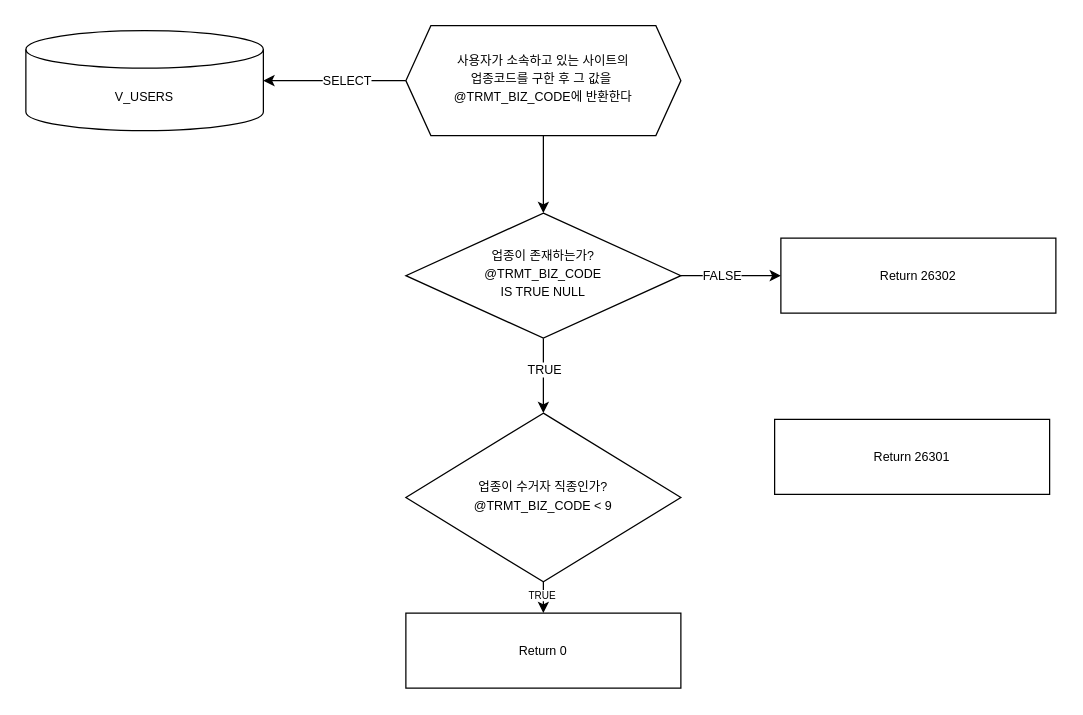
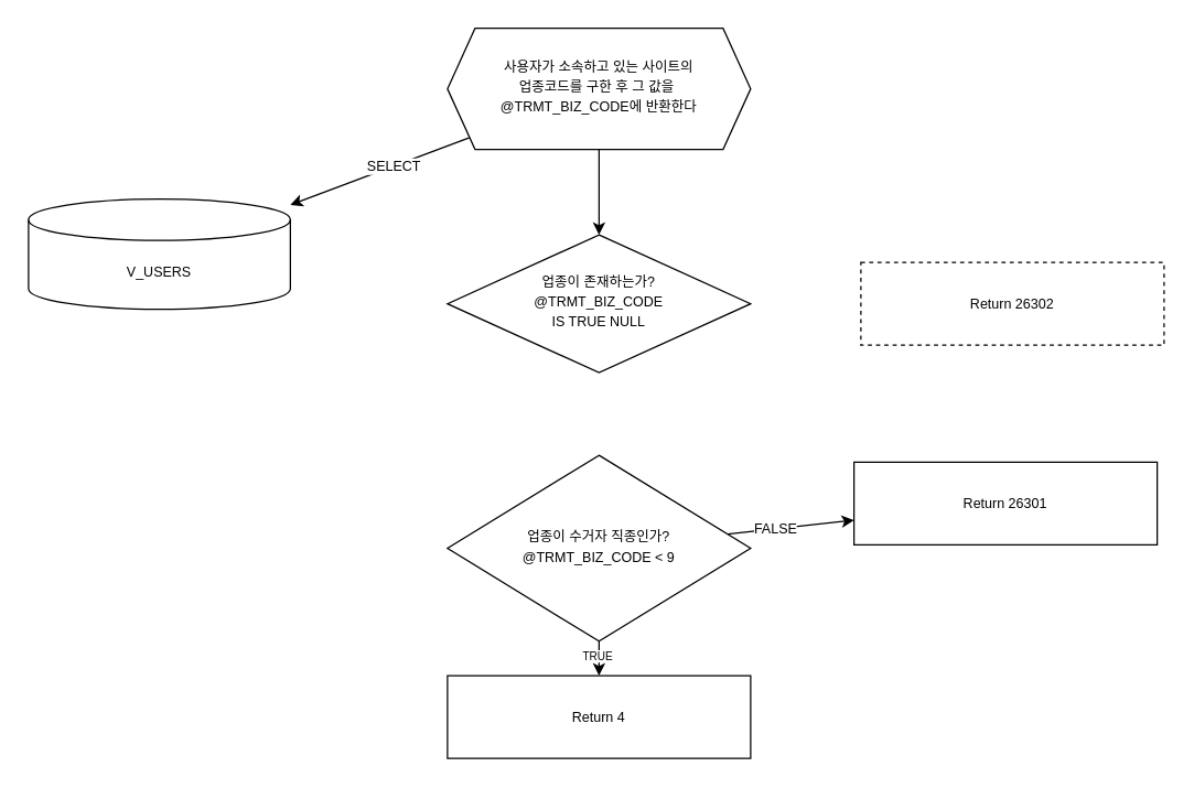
- <mxCell id="13" value="&lt;font style=&quot;font-size: 10px&quot;&gt;V_USERS&lt;/font&gt;" style="shape=cylinder3;whiteSpace=wrap;html=1;boundedLbl=1;backgroundOutline=1;size=15;" vertex="1" parent="1"><mxGeometry x="20" y="24" width="190" height="80" as="geometry" /></mxCell>
+ <mxCell id="13" value="&lt;font style=&quot;font-size: 10px&quot;&gt;V_USERS&lt;/font&gt;" style="shape=cylinder3;whiteSpace=wrap;html=1;boundedLbl=1;backgroundOutline=1;size=15;" vertex="1" parent="1"><mxGeometry x="20" y="144" width="190" height="80" as="geometry" /></mxCell>
- <mxCell id="14" value="" style="edgeStyle=none;html=1;fontSize=10;" edge="1" parent="1" source="16" target="18"><mxGeometry relative="1" as="geometry" /></mxCell>
- <mxCell id="15" value="FALSE" style="edgeLabel;html=1;align=center;verticalAlign=middle;resizable=0;points=[];fontSize=10;" vertex="1" connectable="0" parent="14"><mxGeometry x="-0.204" y="1" relative="1" as="geometry"><mxPoint as="offset" /></mxGeometry></mxCell>
- <mxCell id="18" value="Return 26302" style="rounded=0;whiteSpace=wrap;html=1;fontSize=10;" vertex="1" parent="1"><mxGeometry x="624" y="190" width="220" height="60" as="geometry" /></mxCell>
+ <mxCell id="18" value="Return 26302" style="rounded=0;whiteSpace=wrap;html=1;fontSize=10;dashed=1;" vertex="1" parent="1"><mxGeometry x="624" y="190" width="220" height="60" as="geometry" /></mxCell>
- <mxCell id="6" value="" style="edgeStyle=orthogonalEdgeStyle;rounded=0;orthogonalLoop=1;jettySize=auto;html=1;fontSize=8;exitX=0.5;exitY=1;exitDx=0;exitDy=0;" edge="1" parent="1" source="16" target="12"><mxGeometry relative="1" as="geometry"><mxPoint x="434" y="262" as="sourcePoint" /></mxGeometry></mxCell>
- <mxCell id="7" value="TRUE" style="edgeLabel;html=1;align=center;verticalAlign=middle;resizable=0;points=[];fontSize=10;" vertex="1" connectable="0" parent="6"><mxGeometry x="-0.207" relative="1" as="geometry"><mxPoint as="offset" /></mxGeometry></mxCell>
+ <mxCell id="10" value="" style="edgeStyle=none;html=1;fontSize=10;" edge="1" parent="1" source="12" target="19"><mxGeometry relative="1" as="geometry" /></mxCell>
+ <mxCell id="11" value="FALSE" style="edgeLabel;html=1;align=center;verticalAlign=middle;resizable=0;points=[];fontSize=10;" vertex="1" connectable="0" parent="10"><mxGeometry x="-0.248" y="1" relative="1" as="geometry"><mxPoint as="offset" /></mxGeometry></mxCell>
- <mxCell id="17" value="Return 0" style="rounded=0;whiteSpace=wrap;html=1;fontSize=10;" vertex="1" parent="1"><mxGeometry x="324" y="490" width="220" height="60" as="geometry" /></mxCell>
+ <mxCell id="17" value="Return 4" style="rounded=0;whiteSpace=wrap;html=1;fontSize=10;" vertex="1" parent="1"><mxGeometry x="324" y="490" width="220" height="60" as="geometry" /></mxCell>
